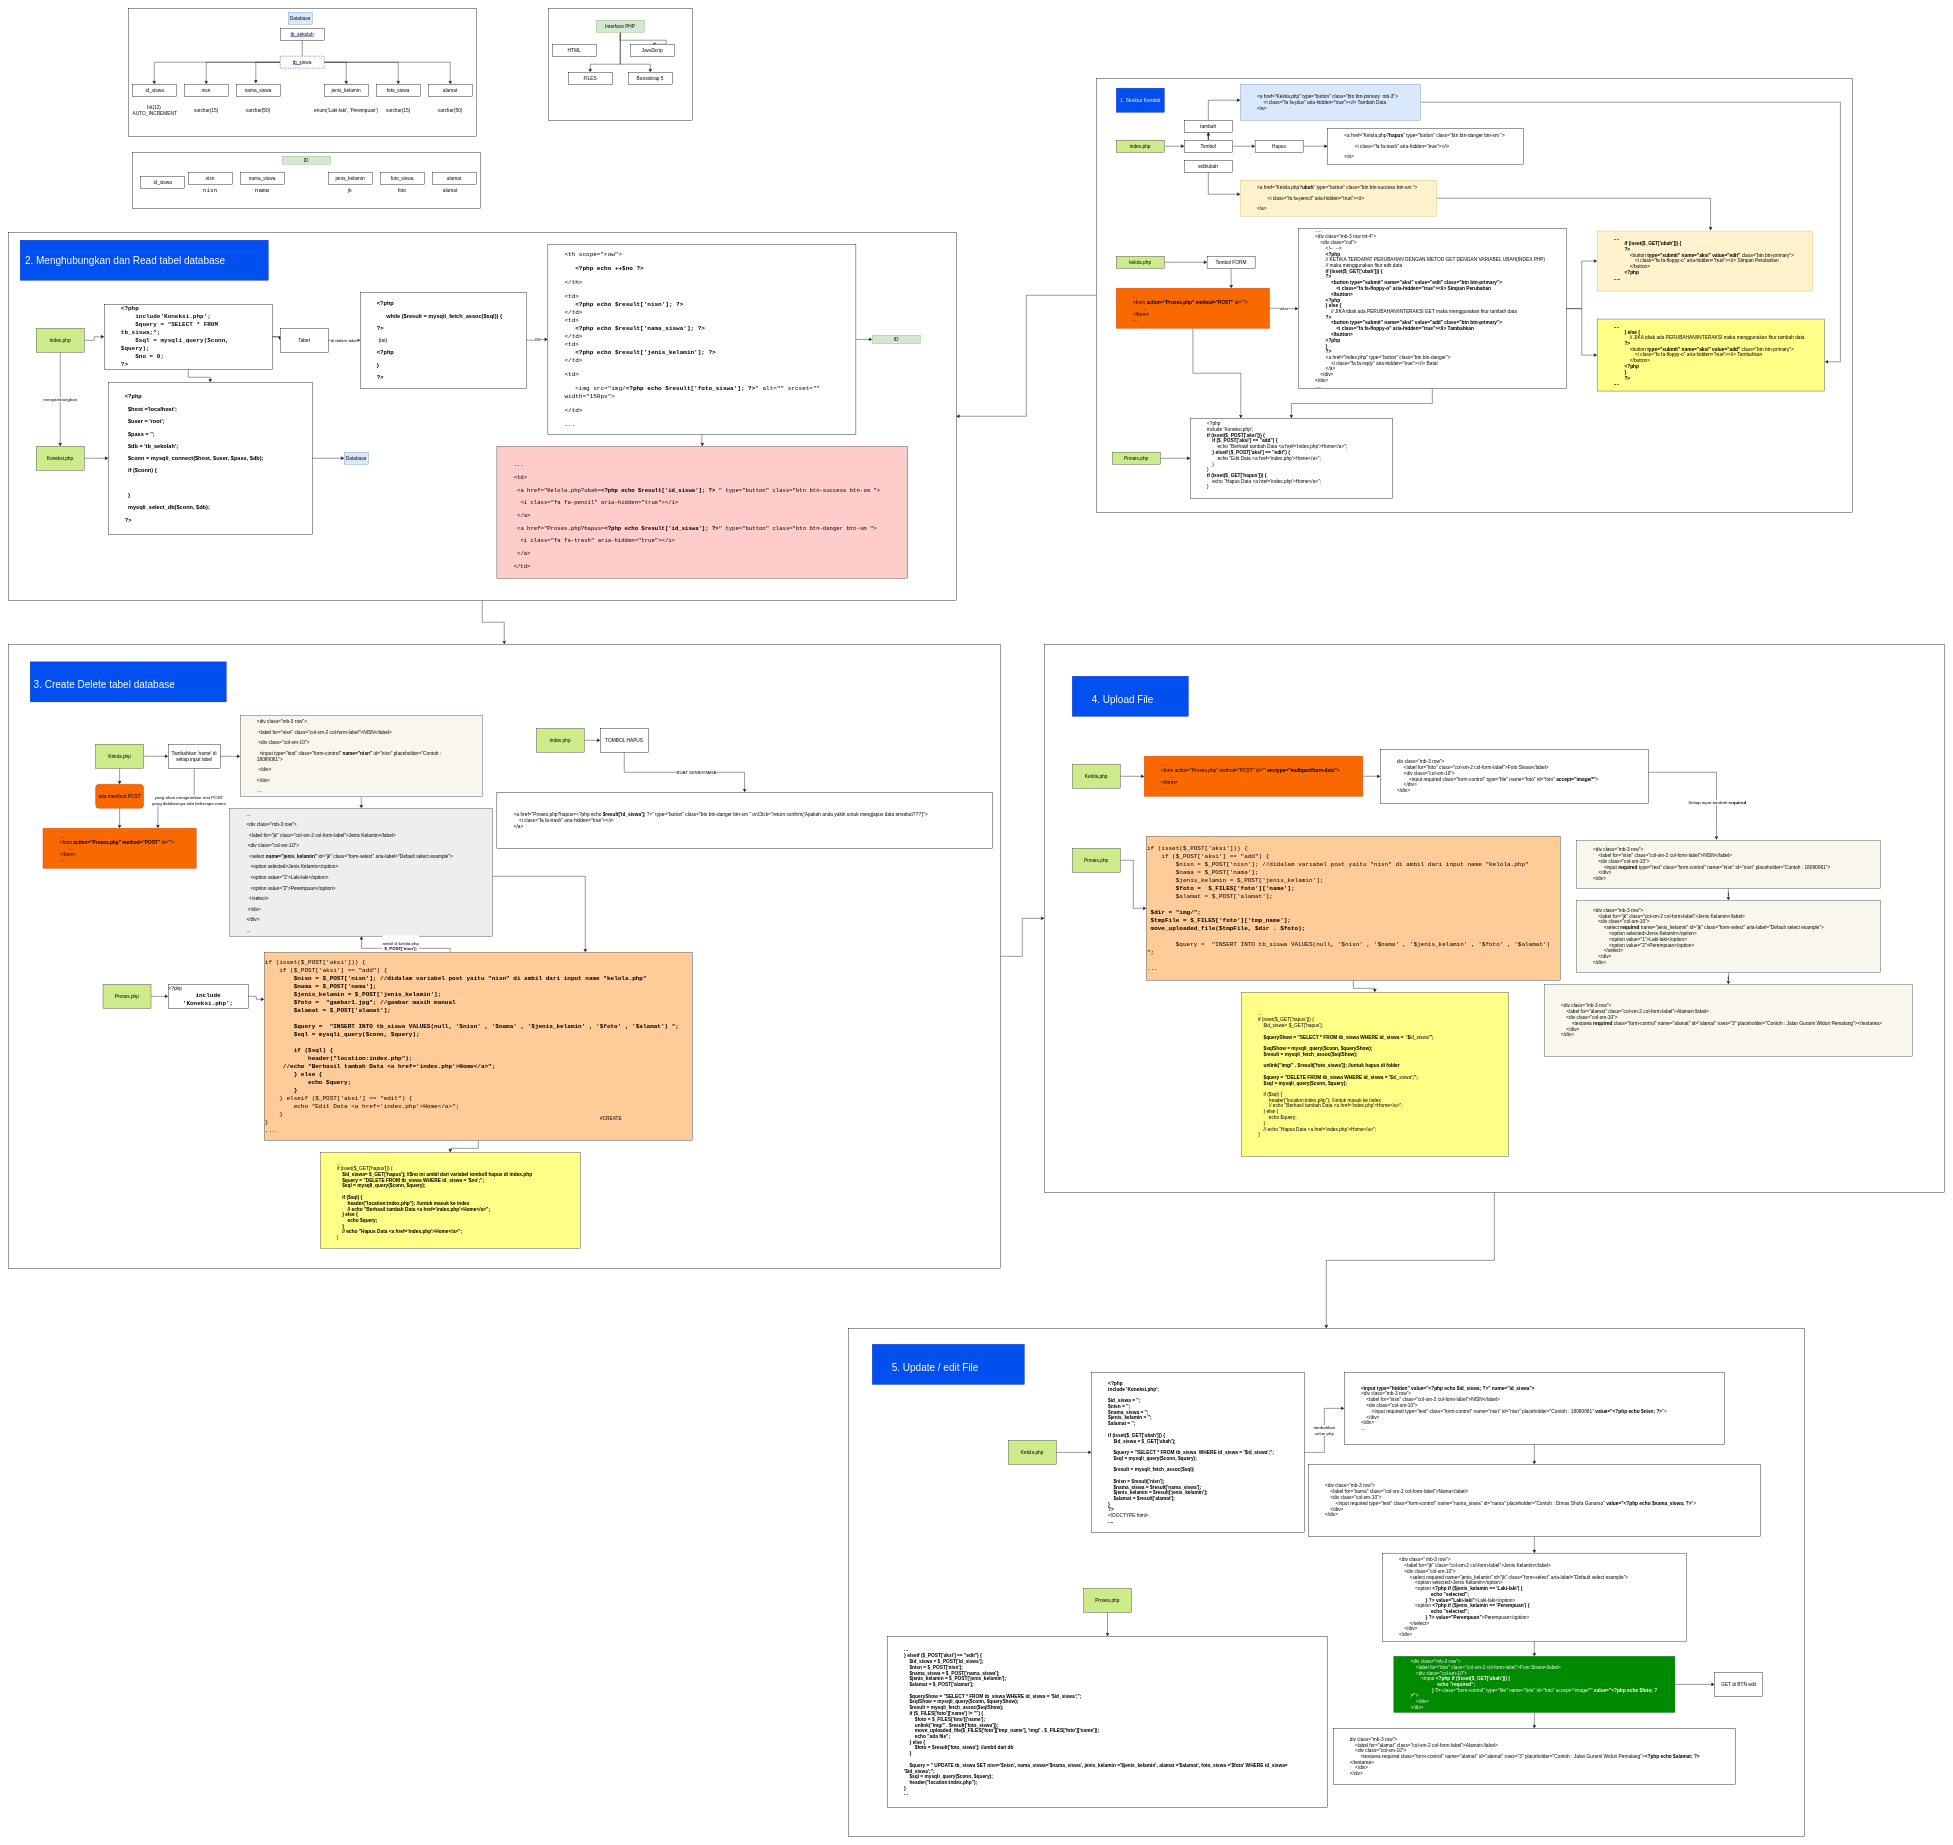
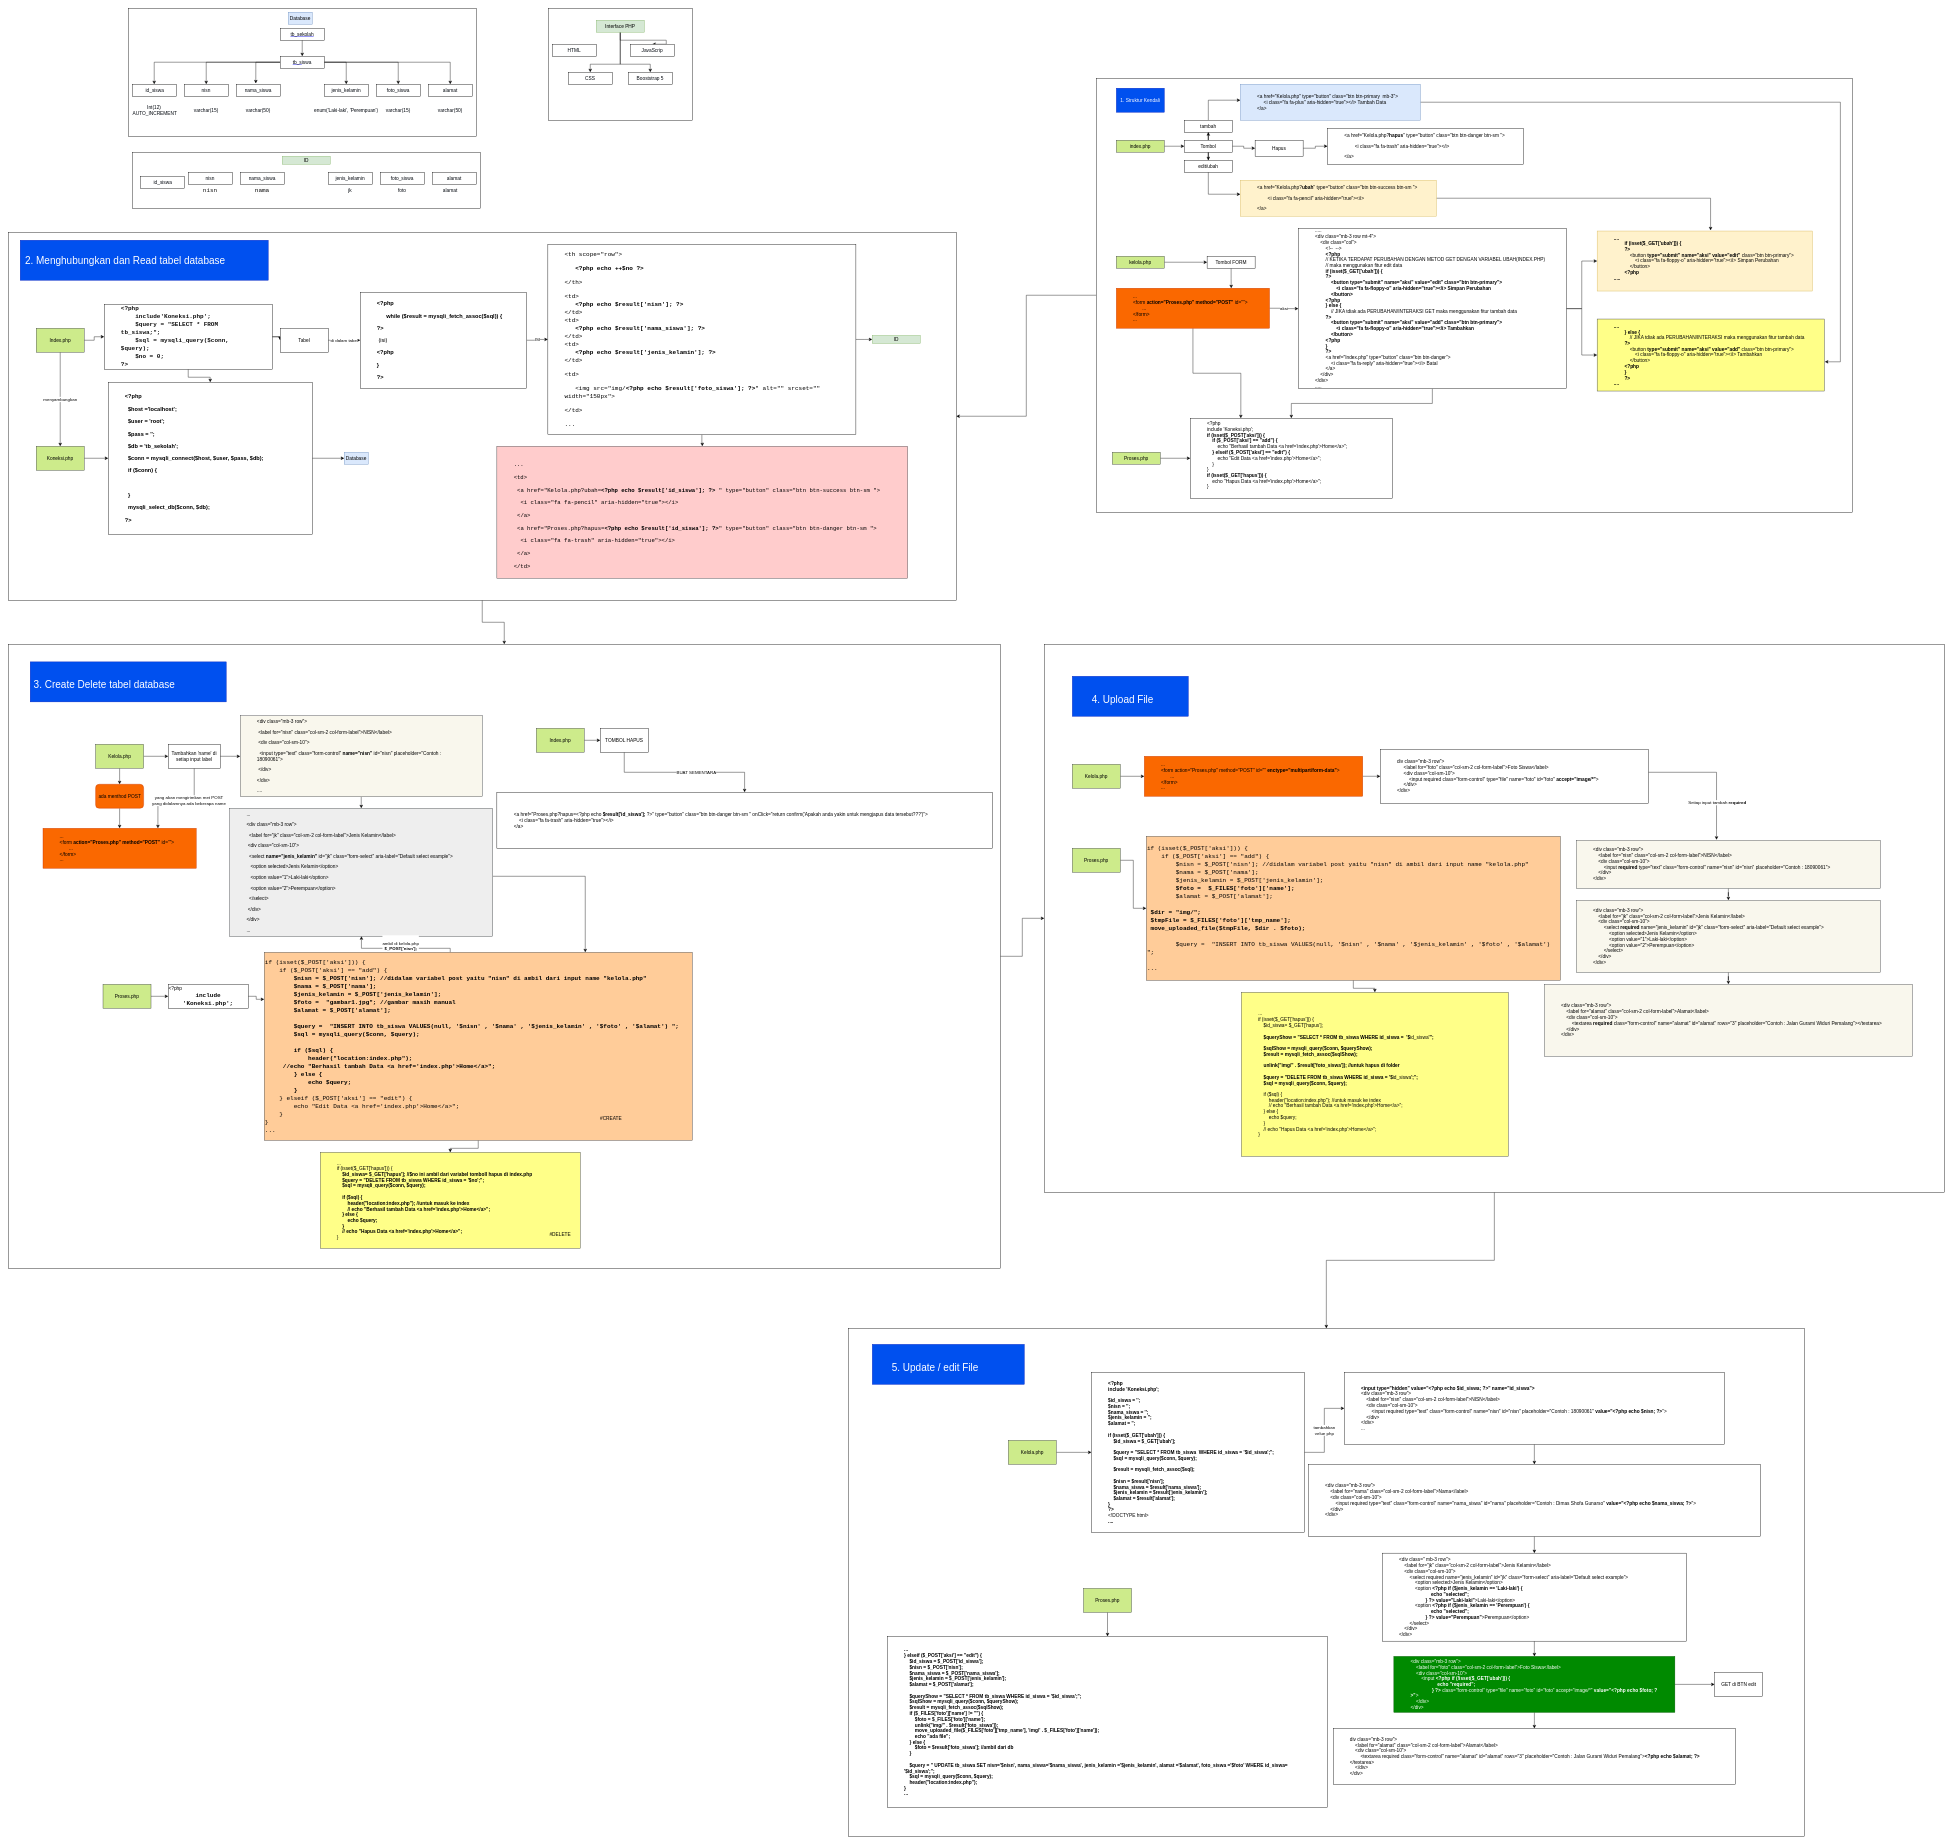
- <mxCell id="13" style="edgeStyle=orthogonalEdgeStyle;rounded=0;orthogonalLoop=1;jettySize=auto;html=1;fontColor=#00060D;endArrow=none;" parent="1" source="14" target="21" edge="1"><mxGeometry relative="1" as="geometry" /></mxCell>
+ <mxCell id="13" style="edgeStyle=orthogonalEdgeStyle;rounded=0;orthogonalLoop=1;jettySize=auto;html=1;fontColor=#00060D;" parent="1" source="14" target="21" edge="1"><mxGeometry relative="1" as="geometry" /></mxCell>
- <mxCell id="21" value="&lt;a title=&quot;Struktur&quot; href=&quot;http://localhost/phpmyadmin/index.php?route=/database/structure&amp;amp;db=tb_sekolah&quot; class=&quot;hover_show_full&quot;&gt;&lt;font color=&quot;#00060d&quot;&gt;tb_s&lt;/font&gt;&lt;/a&gt;&lt;font color=&quot;#00060d&quot;&gt;iswa&lt;/font&gt;" style="rounded=0;whiteSpace=wrap;html=1;dashed=1;" parent="1" vertex="1"><mxGeometry x="700" y="140" width="110" height="30" as="geometry" /></mxCell>
+ <mxCell id="21" value="&lt;a title=&quot;Struktur&quot; href=&quot;http://localhost/phpmyadmin/index.php?route=/database/structure&amp;amp;db=tb_sekolah&quot; class=&quot;hover_show_full&quot;&gt;&lt;font color=&quot;#00060d&quot;&gt;tb_s&lt;/font&gt;&lt;/a&gt;&lt;font color=&quot;#00060d&quot;&gt;iswa&lt;/font&gt;" style="rounded=0;whiteSpace=wrap;html=1;" parent="1" vertex="1"><mxGeometry x="700" y="140" width="110" height="30" as="geometry" /></mxCell>
- <mxCell id="54" value="&lt;font color=&quot;#00060d&quot;&gt;FILES&lt;/font&gt;" style="rounded=0;whiteSpace=wrap;html=1;" parent="1" vertex="1"><mxGeometry x="1420" y="180" width="110" height="30" as="geometry" /></mxCell>
+ <mxCell id="54" value="&lt;font color=&quot;#00060d&quot;&gt;CSS&lt;/font&gt;" style="rounded=0;whiteSpace=wrap;html=1;" parent="1" vertex="1"><mxGeometry x="1420" y="180" width="110" height="30" as="geometry" /></mxCell>
- <mxCell id="131" value="Hapus" style="rounded=0;whiteSpace=wrap;html=1;" parent="1" vertex="1"><mxGeometry x="3137" y="350" width="120" height="30" as="geometry" /></mxCell>
+ <mxCell id="131" value="Hapus" style="rounded=0;whiteSpace=wrap;html=1;" parent="1" vertex="1"><mxGeometry x="3137" y="350" width="120" height="40" as="geometry" /></mxCell>
+ <mxCell id="104" style="edgeStyle=orthogonalEdgeStyle;rounded=0;orthogonalLoop=1;jettySize=auto;html=1;entryX=0.5;entryY=0;entryDx=0;entryDy=0;" parent="1" source="106" target="110" edge="1"><mxGeometry relative="1" as="geometry" /></mxCell>
+ <mxCell id="137" value="#DELETE" style="text;html=1;strokeColor=none;fillColor=none;align=center;verticalAlign=middle;whiteSpace=wrap;rounded=0;" parent="1" vertex="1"><mxGeometry x="1370" y="3070" width="60" height="30" as="geometry" /></mxCell>
